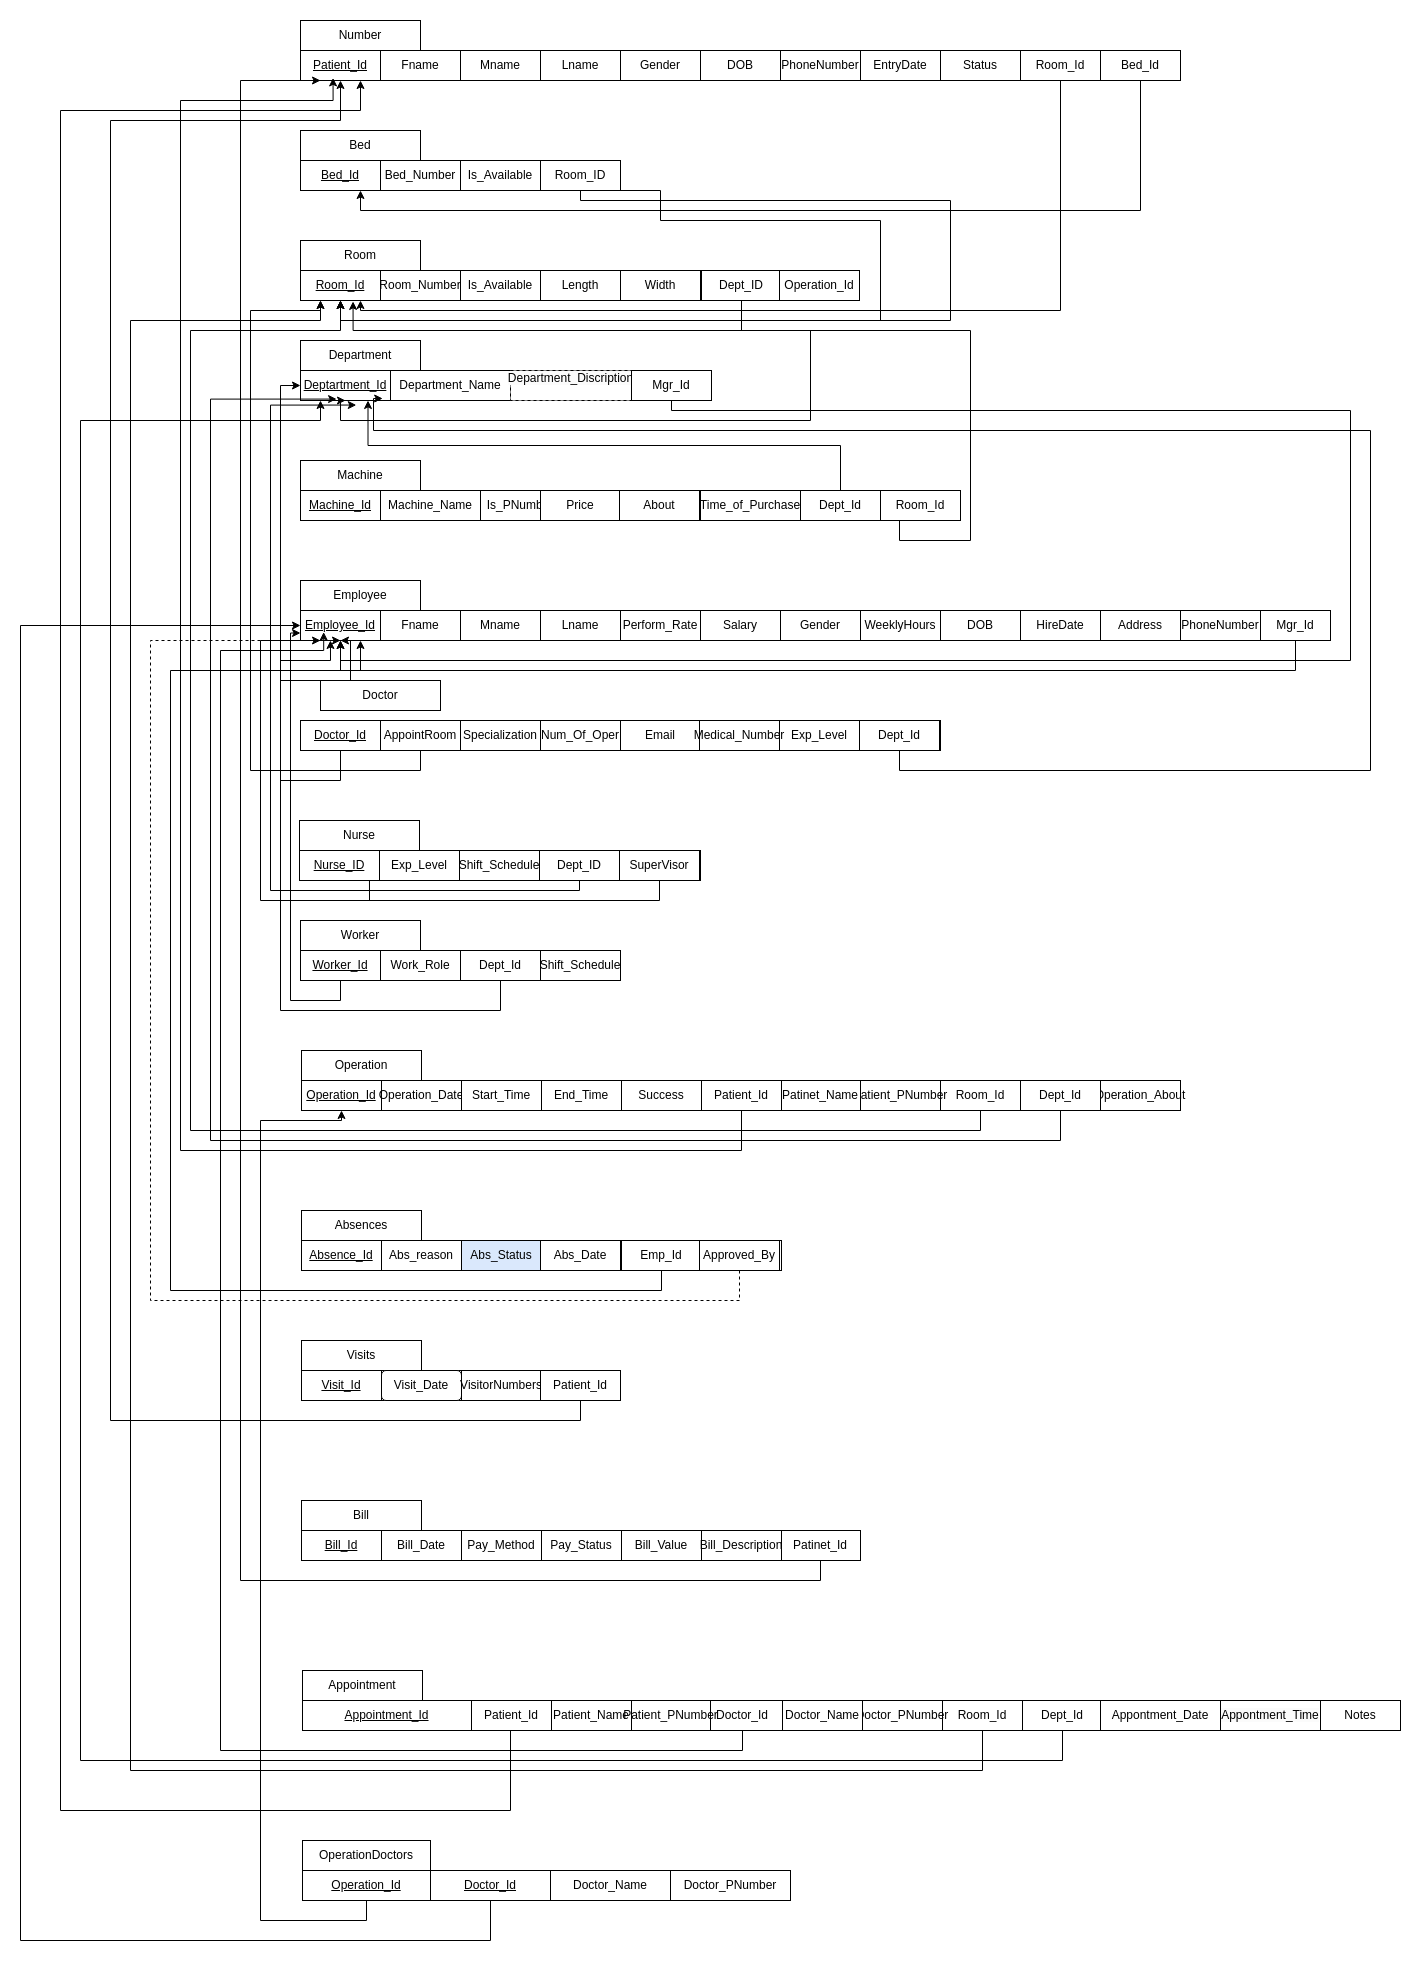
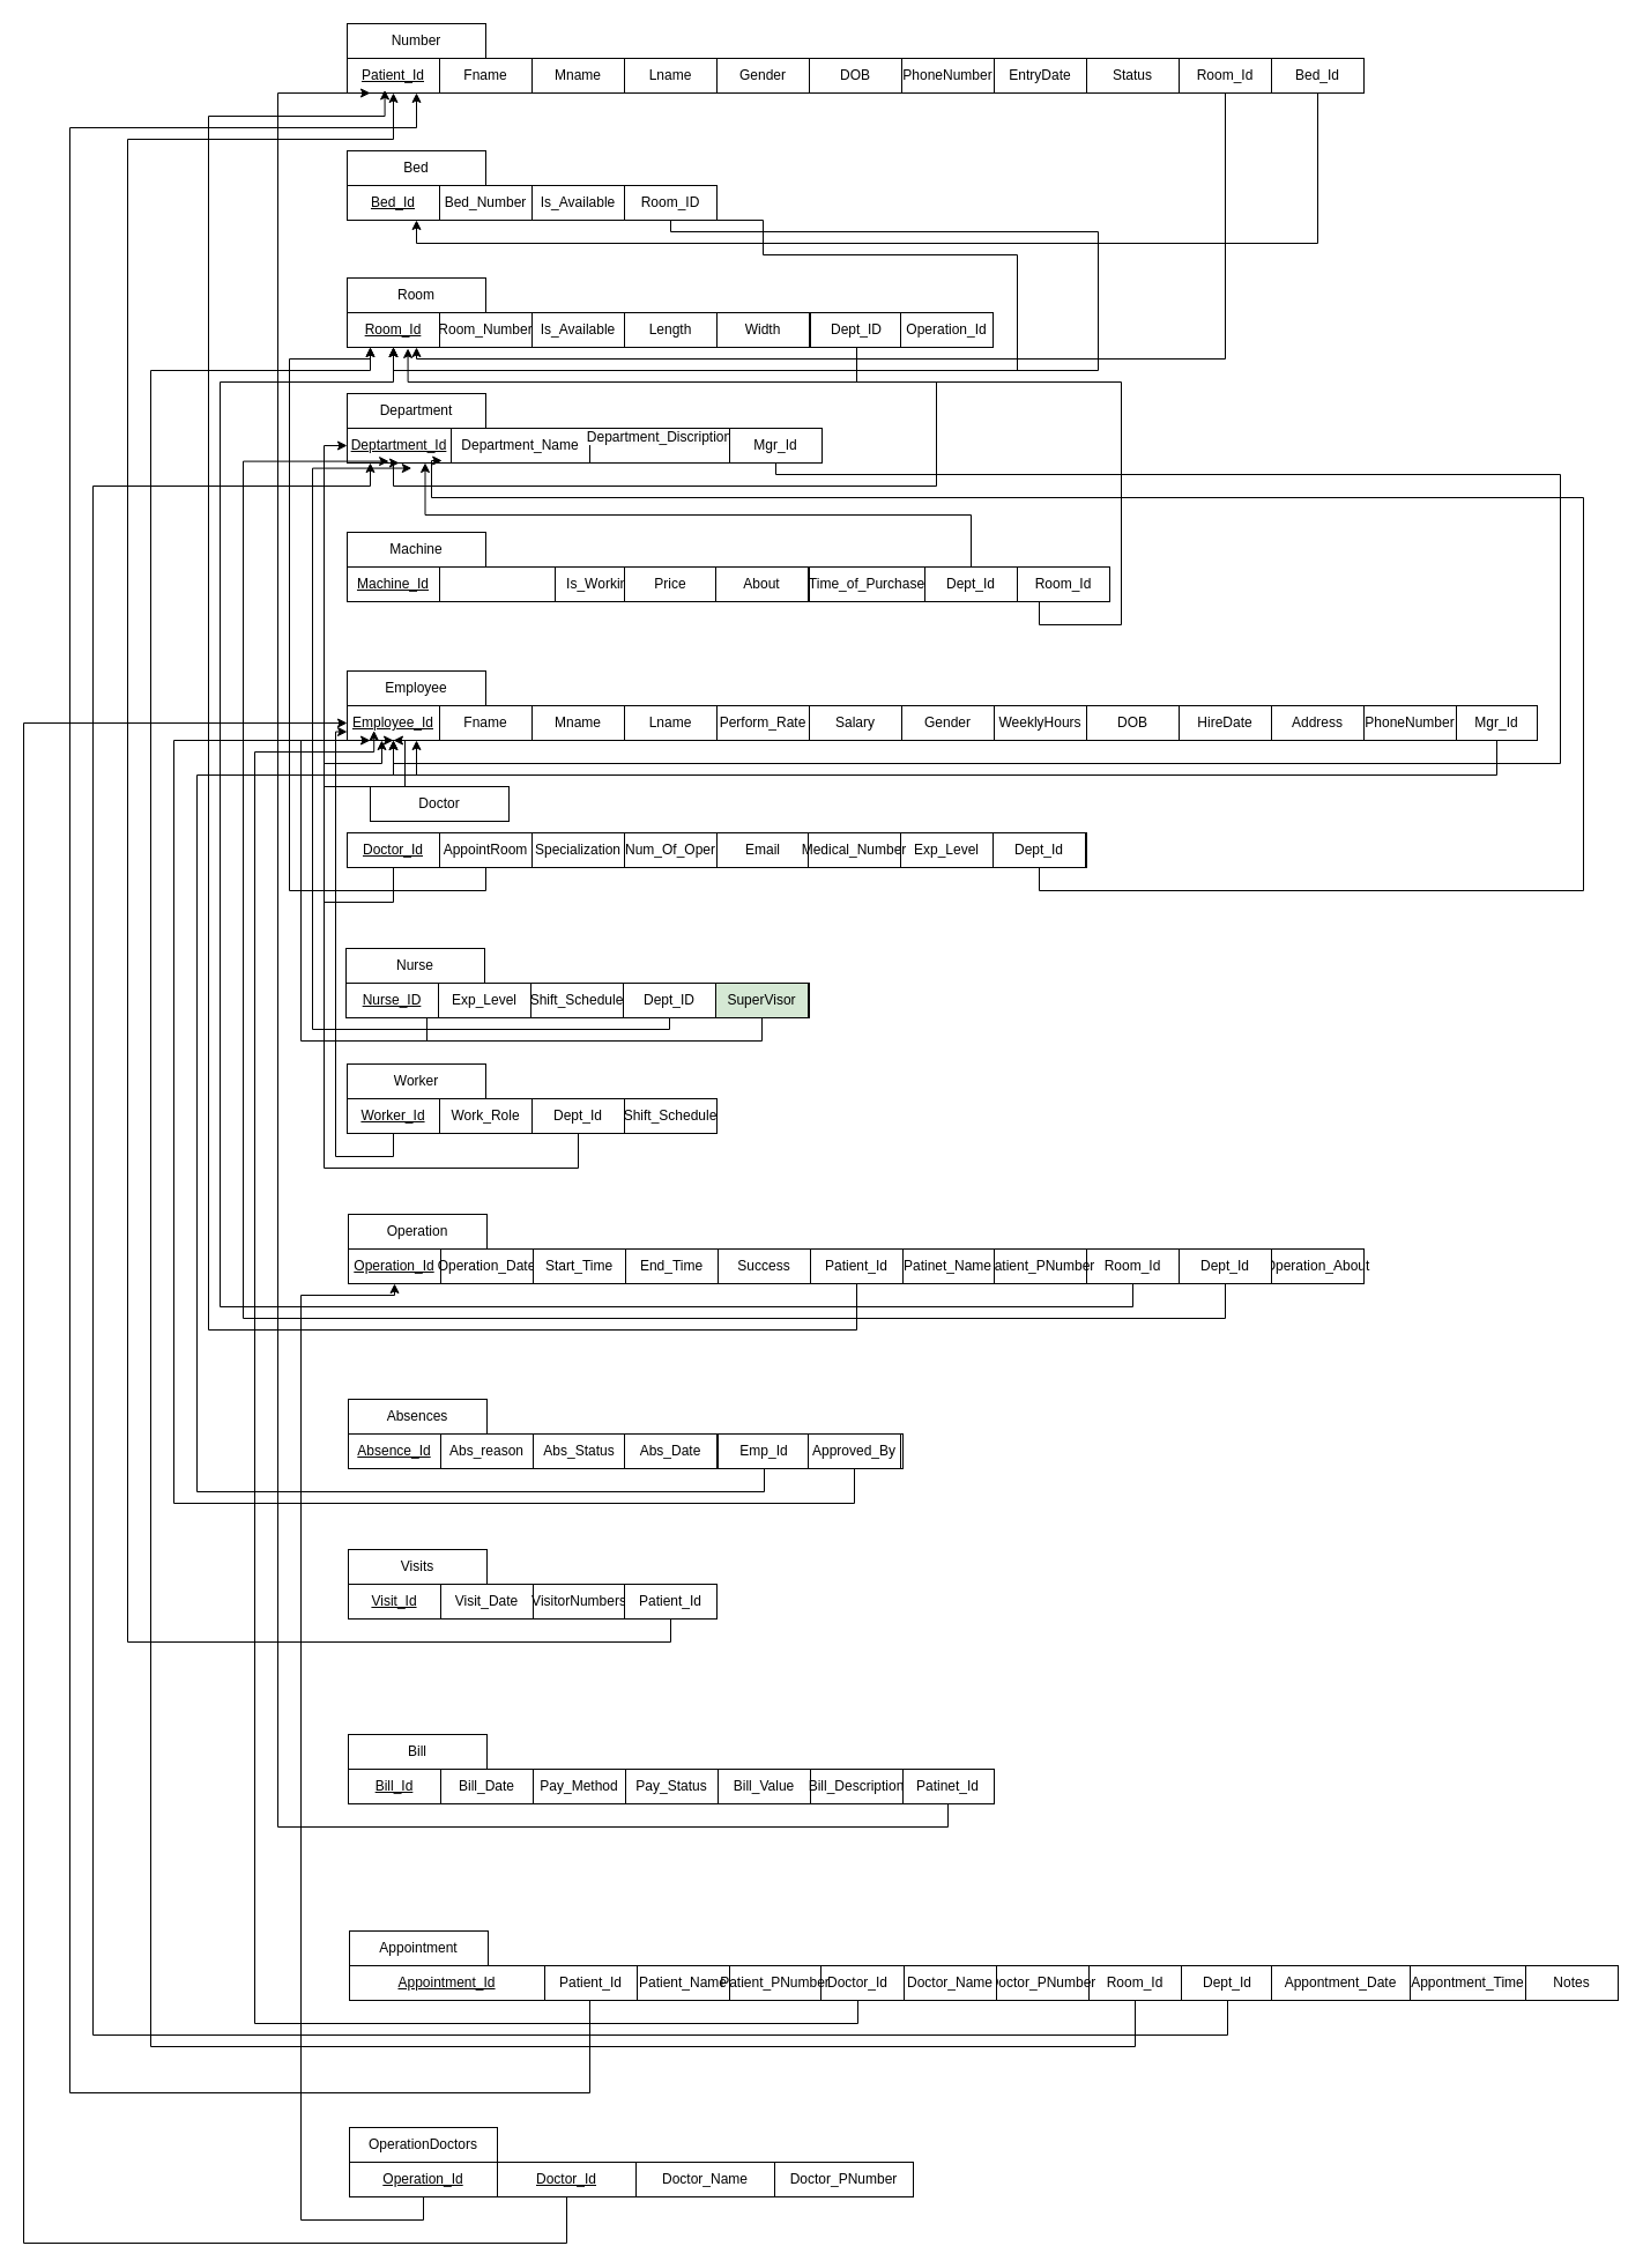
- <mxCell id="38" value="&#10;&lt;span style=&quot;color: rgb(0, 0, 0); font-family: Helvetica; font-size: 12px; font-style: normal; font-variant-ligatures: normal; font-variant-caps: normal; font-weight: 400; letter-spacing: normal; orphans: 2; text-align: center; text-indent: 0px; text-transform: none; widows: 2; word-spacing: 0px; -webkit-text-stroke-width: 0px; white-space: normal; background-color: rgb(251, 251, 251); text-decoration-thickness: initial; text-decoration-style: initial; text-decoration-color: initial; display: inline !important; float: none;&quot;&gt;Department_Discription&lt;/span&gt;&#10;&#10;" style="rounded=0;whiteSpace=wrap;html=1;dashed=1;" parent="1" vertex="1"><mxGeometry x="510" y="370" width="121" height="30" as="geometry" /></mxCell>
+ <mxCell id="38" value="&#10;&lt;span style=&quot;color: rgb(0, 0, 0); font-family: Helvetica; font-size: 12px; font-style: normal; font-variant-ligatures: normal; font-variant-caps: normal; font-weight: 400; letter-spacing: normal; orphans: 2; text-align: center; text-indent: 0px; text-transform: none; widows: 2; word-spacing: 0px; -webkit-text-stroke-width: 0px; white-space: normal; background-color: rgb(251, 251, 251); text-decoration-thickness: initial; text-decoration-style: initial; text-decoration-color: initial; display: inline !important; float: none;&quot;&gt;Department_Discription&lt;/span&gt;&#10;&#10;" style="rounded=0;whiteSpace=wrap;html=1;" parent="1" vertex="1"><mxGeometry x="510" y="370" width="121" height="30" as="geometry" /></mxCell>
- <mxCell id="43" value="Machine_Name" style="rounded=0;whiteSpace=wrap;html=1;" parent="1" vertex="1"><mxGeometry x="380" y="490" width="100" height="30" as="geometry" /></mxCell>
- <mxCell id="44" value="Is_PNumber" style="rounded=0;whiteSpace=wrap;html=1;" parent="1" vertex="1"><mxGeometry x="480" y="490" width="80" height="30" as="geometry" /></mxCell>
+ <mxCell id="44" value="Is_Working" style="rounded=0;whiteSpace=wrap;html=1;" parent="1" vertex="1"><mxGeometry x="480" y="490" width="80" height="30" as="geometry" /></mxCell>
- <mxCell id="81" value="SuperVisor" style="rounded=0;whiteSpace=wrap;html=1;" parent="1" vertex="1"><mxGeometry x="619" y="850" width="80" height="30" as="geometry" /></mxCell>
+ <mxCell id="81" value="SuperVisor" style="rounded=0;whiteSpace=wrap;html=1;fillColor=#d5e8d4;" parent="1" vertex="1"><mxGeometry x="619" y="850" width="80" height="30" as="geometry" /></mxCell>
- <mxCell id="160" style="edgeStyle=orthogonalEdgeStyle;rounded=0;orthogonalLoop=1;jettySize=auto;html=1;exitX=0.5;exitY=1;exitDx=0;exitDy=0;entryX=0.5;entryY=1;entryDx=0;entryDy=0;dashed=1;" parent="1" source="161" target="50" edge="1"><mxGeometry relative="1" as="geometry"><Array as="points"><mxPoint x="739" y="1300" /><mxPoint x="150" y="1300" /><mxPoint x="150" y="640" /></Array></mxGeometry></mxCell>
+ <mxCell id="160" style="edgeStyle=orthogonalEdgeStyle;rounded=0;orthogonalLoop=1;jettySize=auto;html=1;exitX=0.5;exitY=1;exitDx=0;exitDy=0;entryX=0.5;entryY=1;entryDx=0;entryDy=0;" parent="1" source="161" target="50" edge="1"><mxGeometry relative="1" as="geometry"><Array as="points"><mxPoint x="739" y="1300" /><mxPoint x="150" y="1300" /><mxPoint x="150" y="640" /></Array></mxGeometry></mxCell>
- <mxCell id="103" value="Abs_Status" style="rounded=0;whiteSpace=wrap;html=1;fillColor=#dae8fc;" parent="1" vertex="1"><mxGeometry x="461" y="1240" width="80" height="30" as="geometry" /></mxCell>
+ <mxCell id="103" value="Abs_Status" style="rounded=0;whiteSpace=wrap;html=1;" parent="1" vertex="1"><mxGeometry x="461" y="1240" width="80" height="30" as="geometry" /></mxCell>
- <mxCell id="117" value="Visit_Date" style="whiteSpace=wrap;html=1;rounded=1;" parent="1" vertex="1"><mxGeometry x="381" y="1370" width="80" height="30" as="geometry" /></mxCell>
+ <mxCell id="117" value="Visit_Date" style="rounded=0;whiteSpace=wrap;html=1;" parent="1" vertex="1"><mxGeometry x="381" y="1370" width="80" height="30" as="geometry" /></mxCell>
